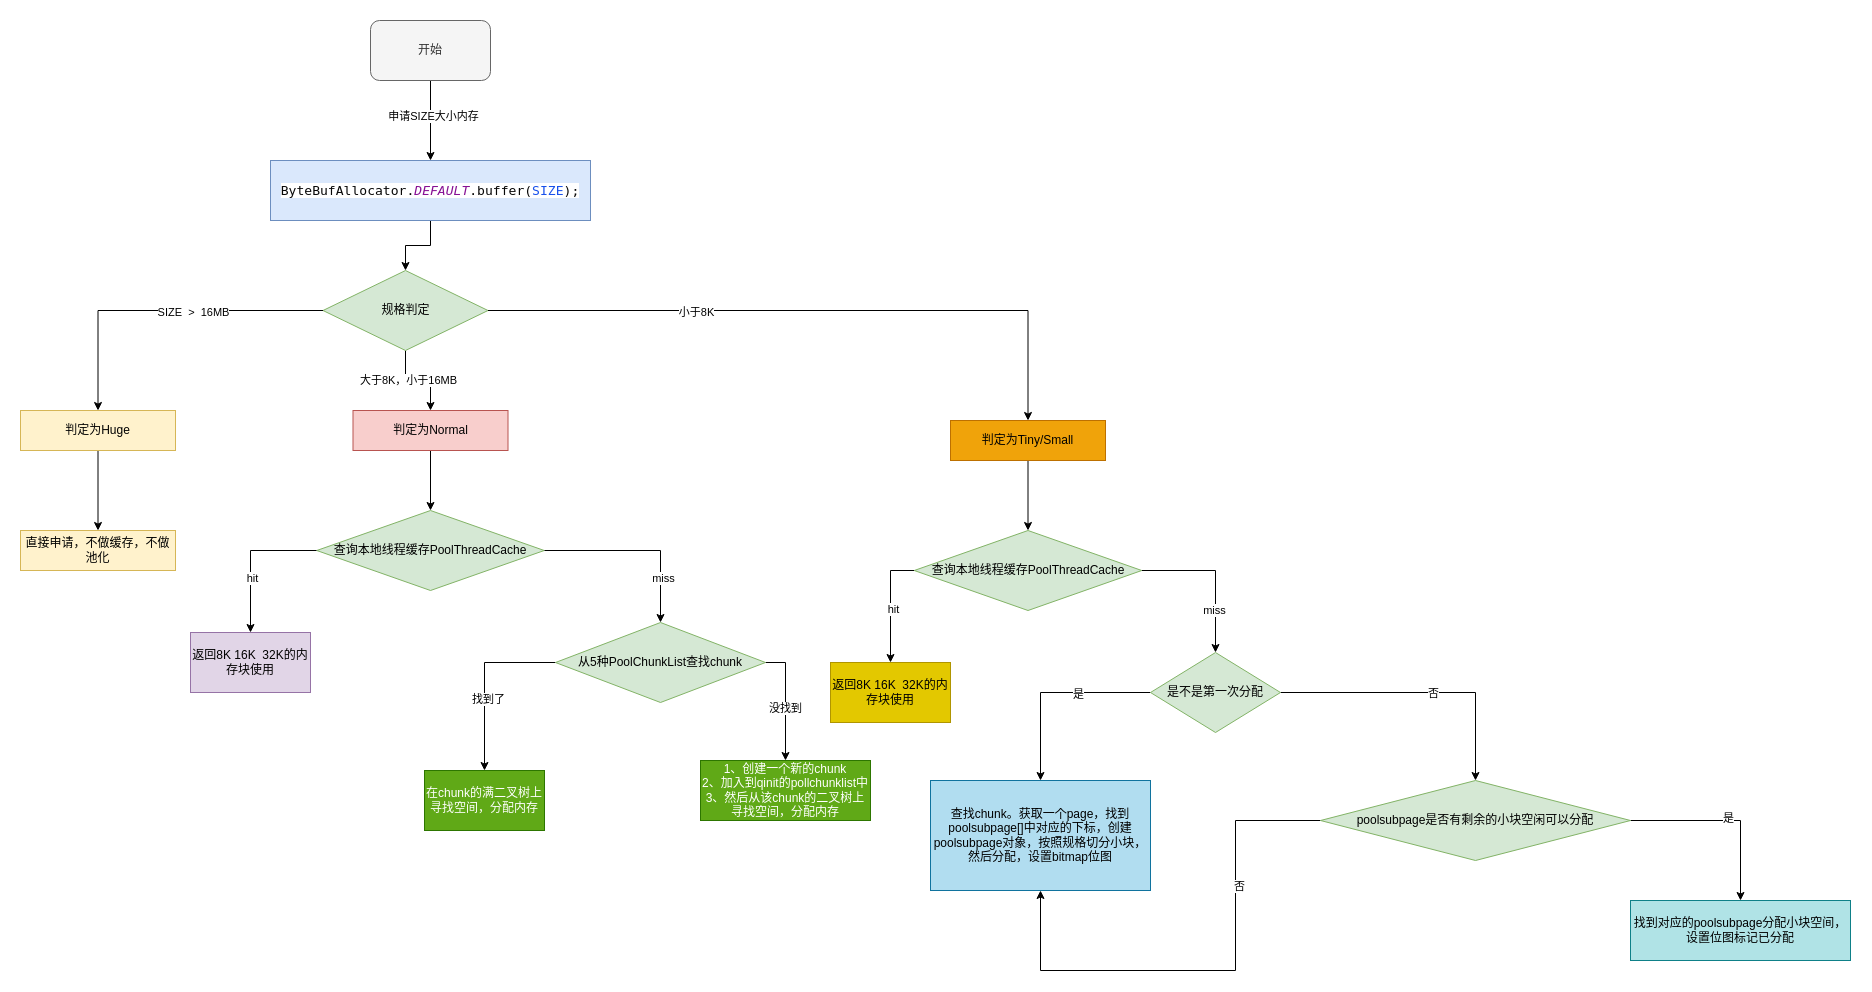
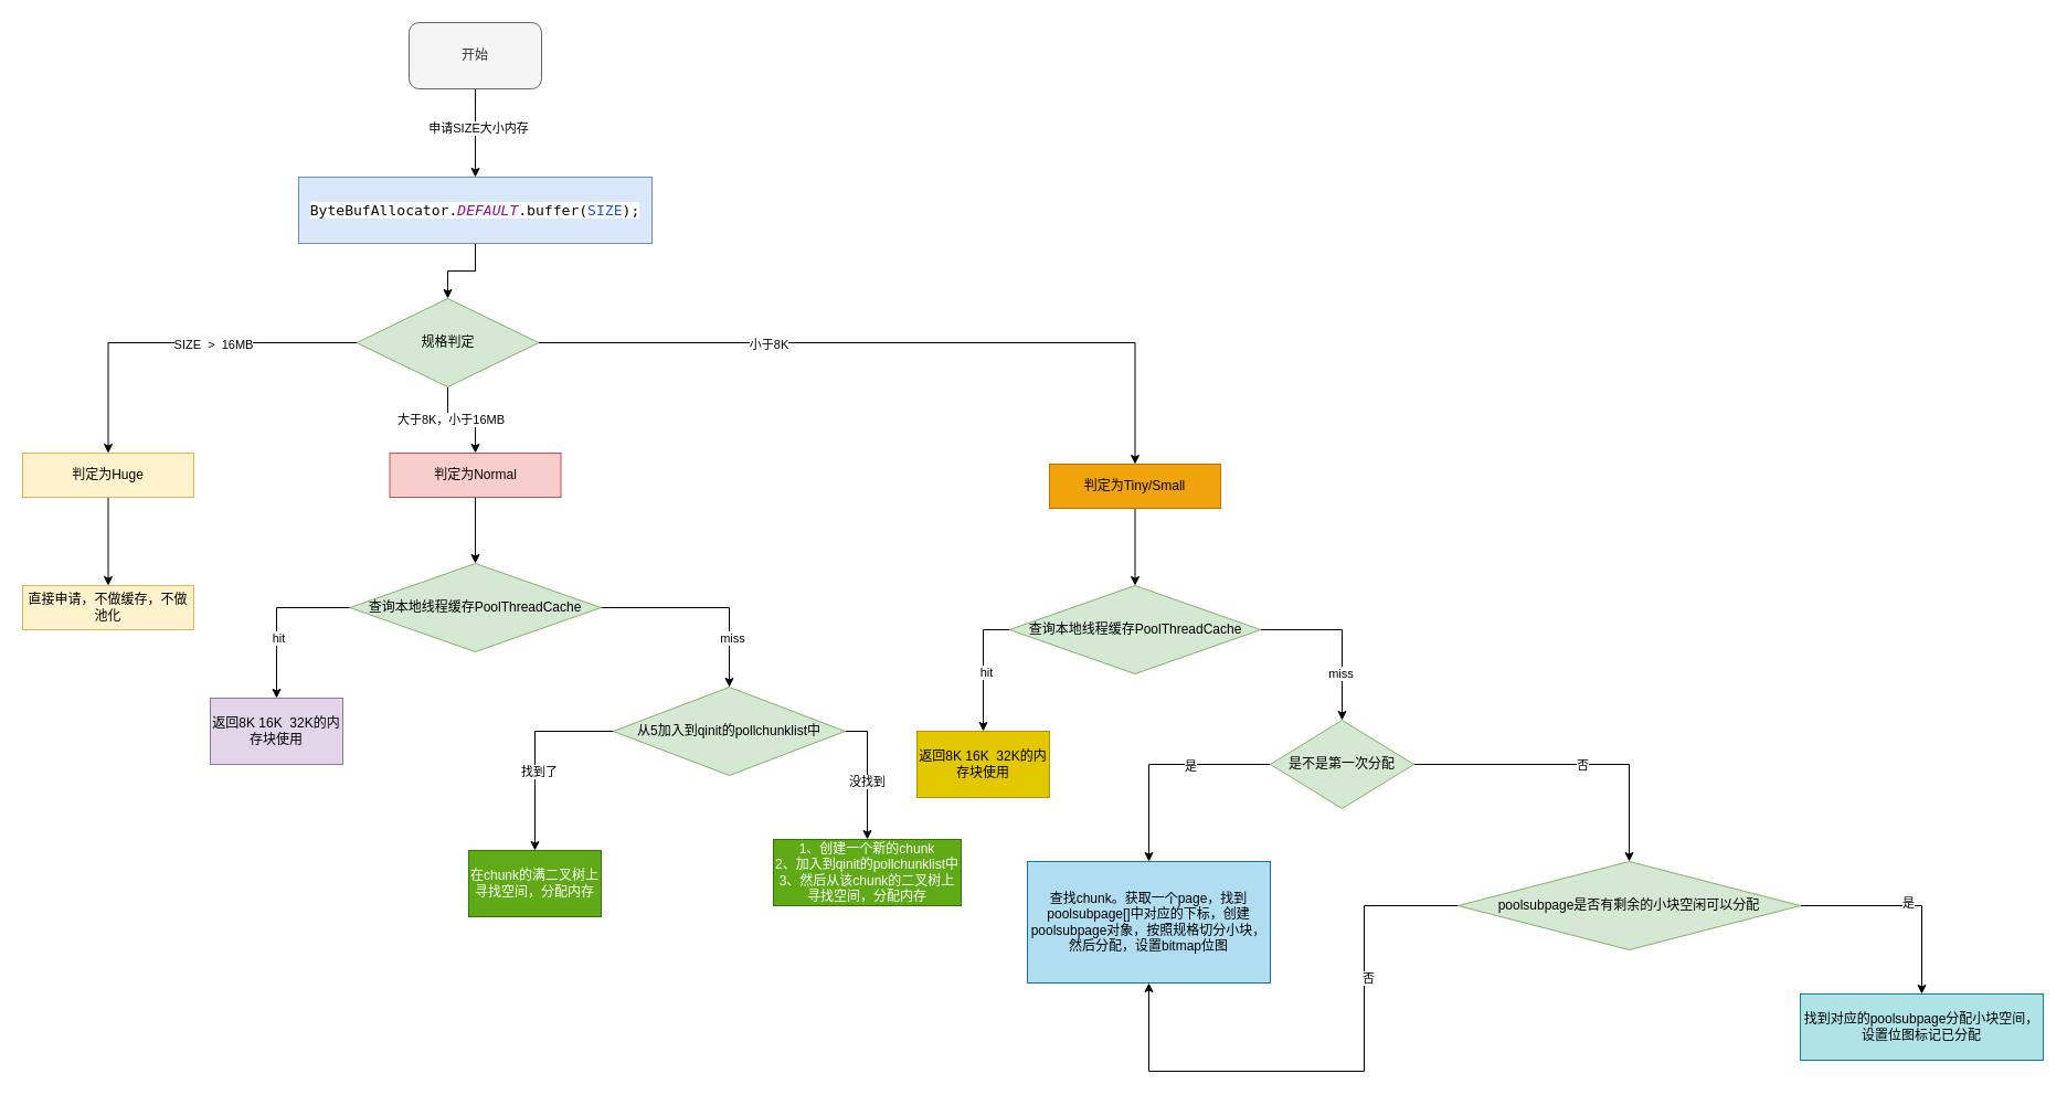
- <mxCell id="31" value="从5种PoolChunkList查找chunk" style="rhombus;whiteSpace=wrap;html=1;fillColor=#d5e8d4;strokeColor=#82b366;" vertex="1" parent="1"><mxGeometry x="555" y="622" width="210" height="80" as="geometry" /></mxCell>
+ <mxCell id="31" value="从5加入到qinit的pollchunklist中" style="rhombus;whiteSpace=wrap;html=1;fillColor=#d5e8d4;strokeColor=#82b366;" vertex="1" parent="1"><mxGeometry x="555" y="622" width="210" height="80" as="geometry" /></mxCell>
